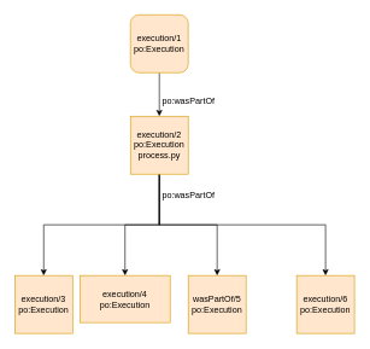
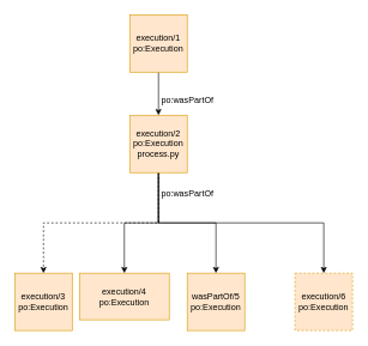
- <mxCell id="3" value="execution/1&lt;br&gt;po:Execution" style="whiteSpace=wrap;html=1;aspect=fixed;fillColor=#ffe6cc;strokeColor=#d79b00;rounded=1;" parent="1" vertex="1"><mxGeometry x="180" y="20" width="80" height="80" as="geometry" /></mxCell>
+ <mxCell id="3" value="execution/1&lt;br&gt;po:Execution" style="whiteSpace=wrap;html=1;aspect=fixed;fillColor=#ffe6cc;strokeColor=#d79b00;" parent="1" vertex="1"><mxGeometry x="180" y="20" width="80" height="80" as="geometry" /></mxCell>
- <mxCell id="4" style="edgeStyle=orthogonalEdgeStyle;rounded=0;orthogonalLoop=1;jettySize=auto;html=1;exitX=0.5;exitY=1;exitDx=0;exitDy=0;" parent="1" source="8" target="10" edge="1"><mxGeometry relative="1" as="geometry" /></mxCell>
+ <mxCell id="4" style="edgeStyle=orthogonalEdgeStyle;rounded=0;orthogonalLoop=1;jettySize=auto;html=1;exitX=0.5;exitY=1;exitDx=0;exitDy=0;dashed=1;" parent="1" source="8" target="10" edge="1"><mxGeometry relative="1" as="geometry" /></mxCell>
- <mxCell id="13" value="execution/6&lt;br&gt;po:Execution" style="whiteSpace=wrap;html=1;aspect=fixed;fillColor=#ffe6cc;strokeColor=#d79b00;" parent="1" vertex="1"><mxGeometry x="410" y="380" width="80" height="80" as="geometry" /></mxCell>
+ <mxCell id="13" value="execution/6&lt;br&gt;po:Execution" style="whiteSpace=wrap;html=1;aspect=fixed;fillColor=#ffe6cc;strokeColor=#d79b00;dashed=1;" parent="1" vertex="1"><mxGeometry x="410" y="380" width="80" height="80" as="geometry" /></mxCell>
